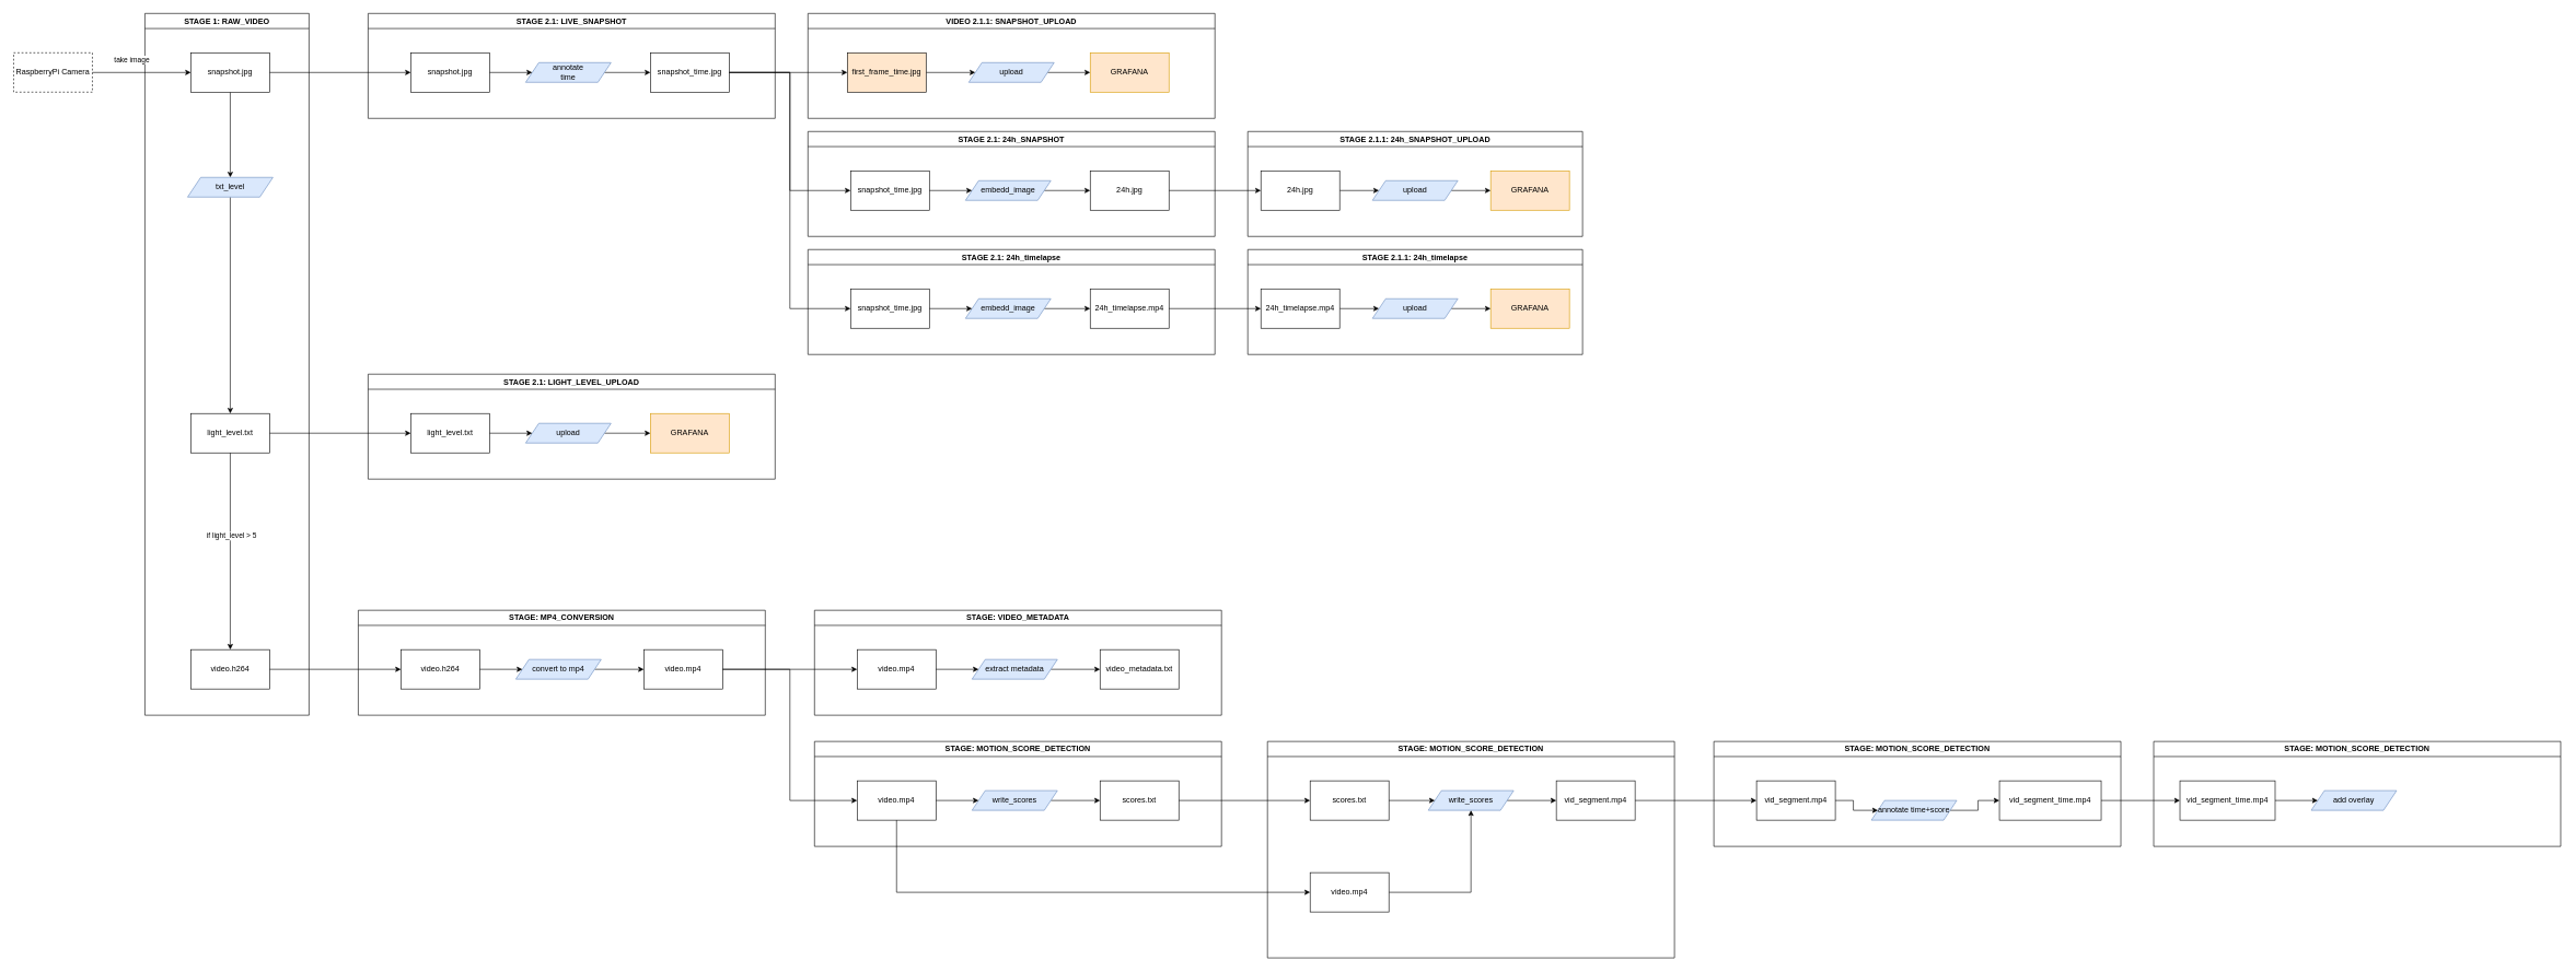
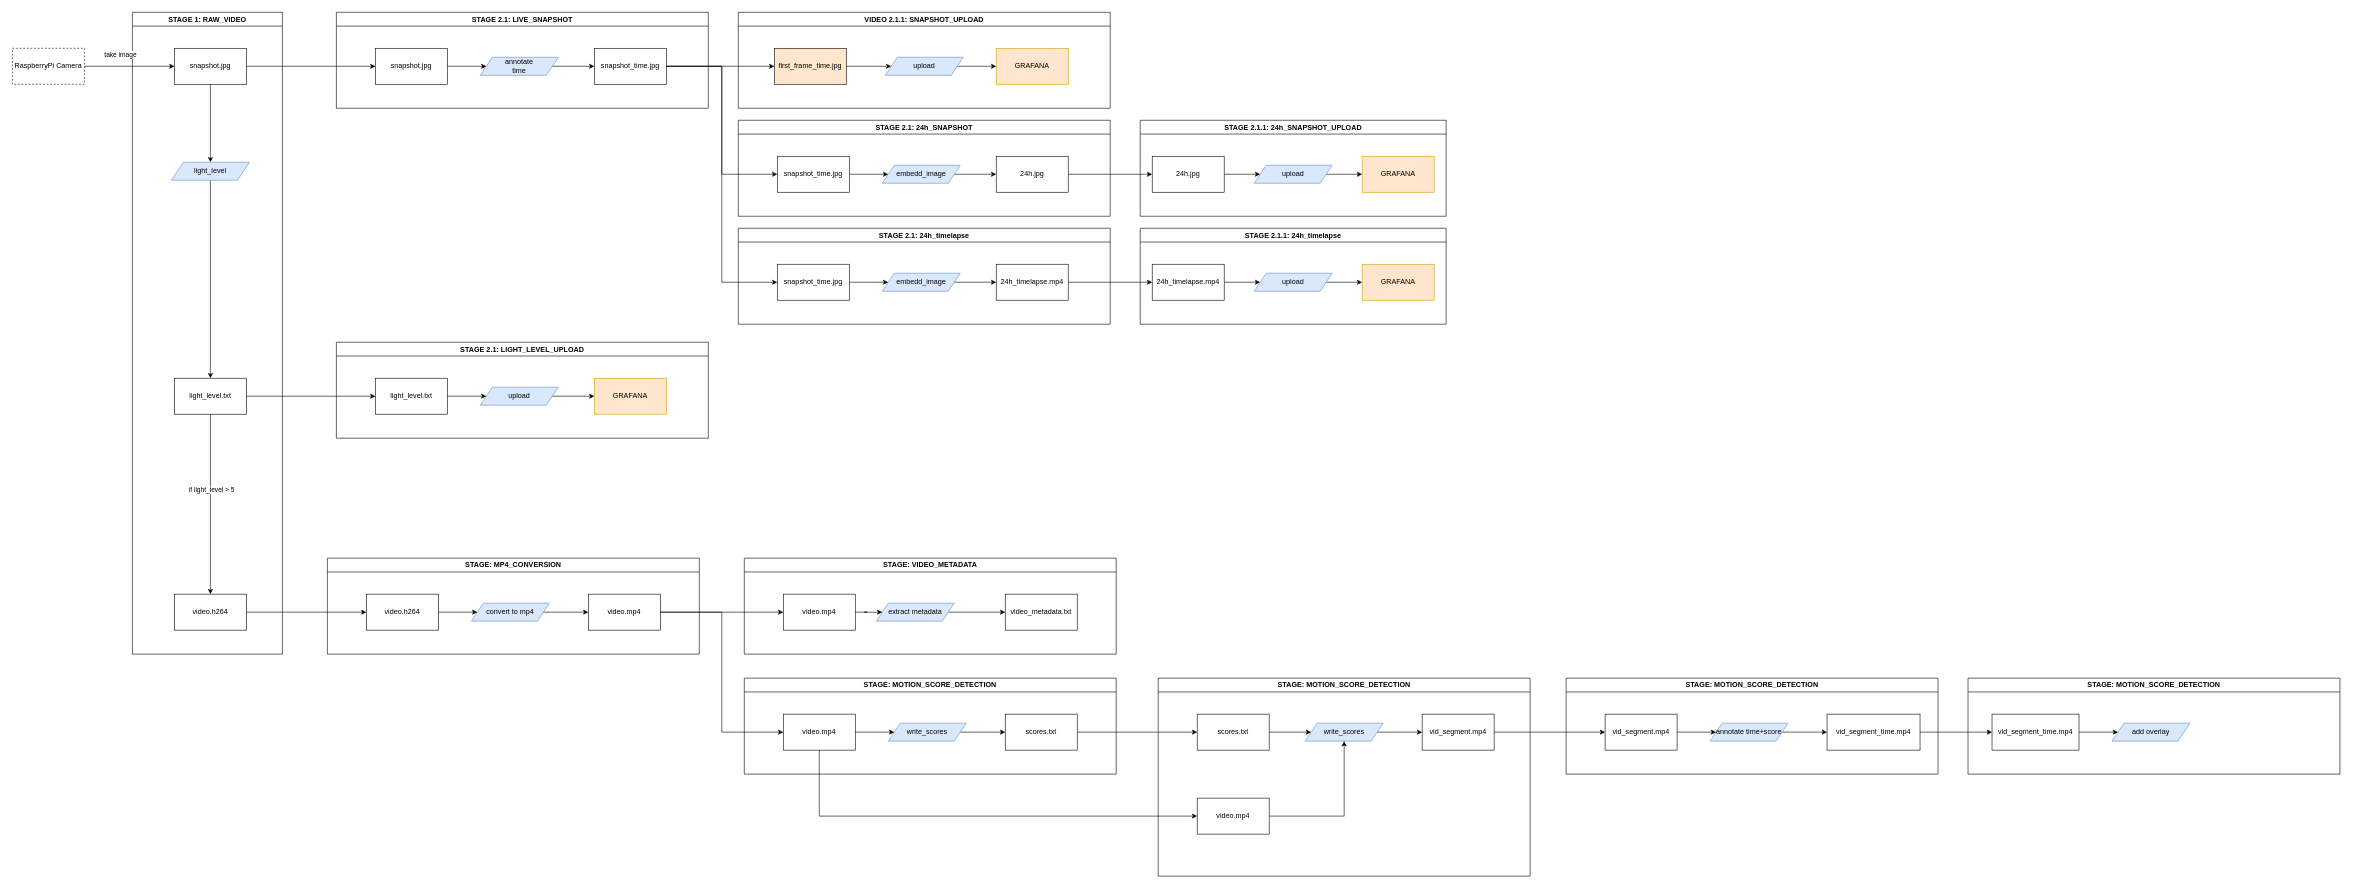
- <mxCell id="7" value="txt_level" style="shape=parallelogram;perimeter=parallelogramPerimeter;whiteSpace=wrap;html=1;fixedSize=1;fillColor=#dae8fc;strokeColor=#6c8ebf;" vertex="1" parent="3"><mxGeometry x="65" y="250" width="130" height="30" as="geometry" /></mxCell>
+ <mxCell id="7" value="light_level" style="shape=parallelogram;perimeter=parallelogramPerimeter;whiteSpace=wrap;html=1;fixedSize=1;fillColor=#dae8fc;strokeColor=#6c8ebf;" vertex="1" parent="3"><mxGeometry x="65" y="250" width="130" height="30" as="geometry" /></mxCell>
- <mxCell id="74" value="extract metadata" style="shape=parallelogram;perimeter=parallelogramPerimeter;whiteSpace=wrap;html=1;fixedSize=1;fillColor=#dae8fc;strokeColor=#6c8ebf;" vertex="1" parent="71"><mxGeometry x="240" y="75" width="130" height="30" as="geometry" /></mxCell>
+ <mxCell id="74" value="extract metadata" style="shape=parallelogram;perimeter=parallelogramPerimeter;whiteSpace=wrap;html=1;fixedSize=1;fillColor=#dae8fc;strokeColor=#6c8ebf;" vertex="1" parent="71"><mxGeometry x="220" y="75" width="130" height="30" as="geometry" /></mxCell>
- <mxCell id="98" value="annotate time+score" style="shape=parallelogram;perimeter=parallelogramPerimeter;whiteSpace=wrap;html=1;fixedSize=1;fillColor=#dae8fc;strokeColor=#6c8ebf;" vertex="1" parent="95"><mxGeometry x="240" y="90" width="130" height="30" as="geometry" /></mxCell>
+ <mxCell id="98" value="annotate time+score" style="shape=parallelogram;perimeter=parallelogramPerimeter;whiteSpace=wrap;html=1;fixedSize=1;fillColor=#dae8fc;strokeColor=#6c8ebf;" vertex="1" parent="95"><mxGeometry x="240" y="75" width="130" height="30" as="geometry" /></mxCell>
